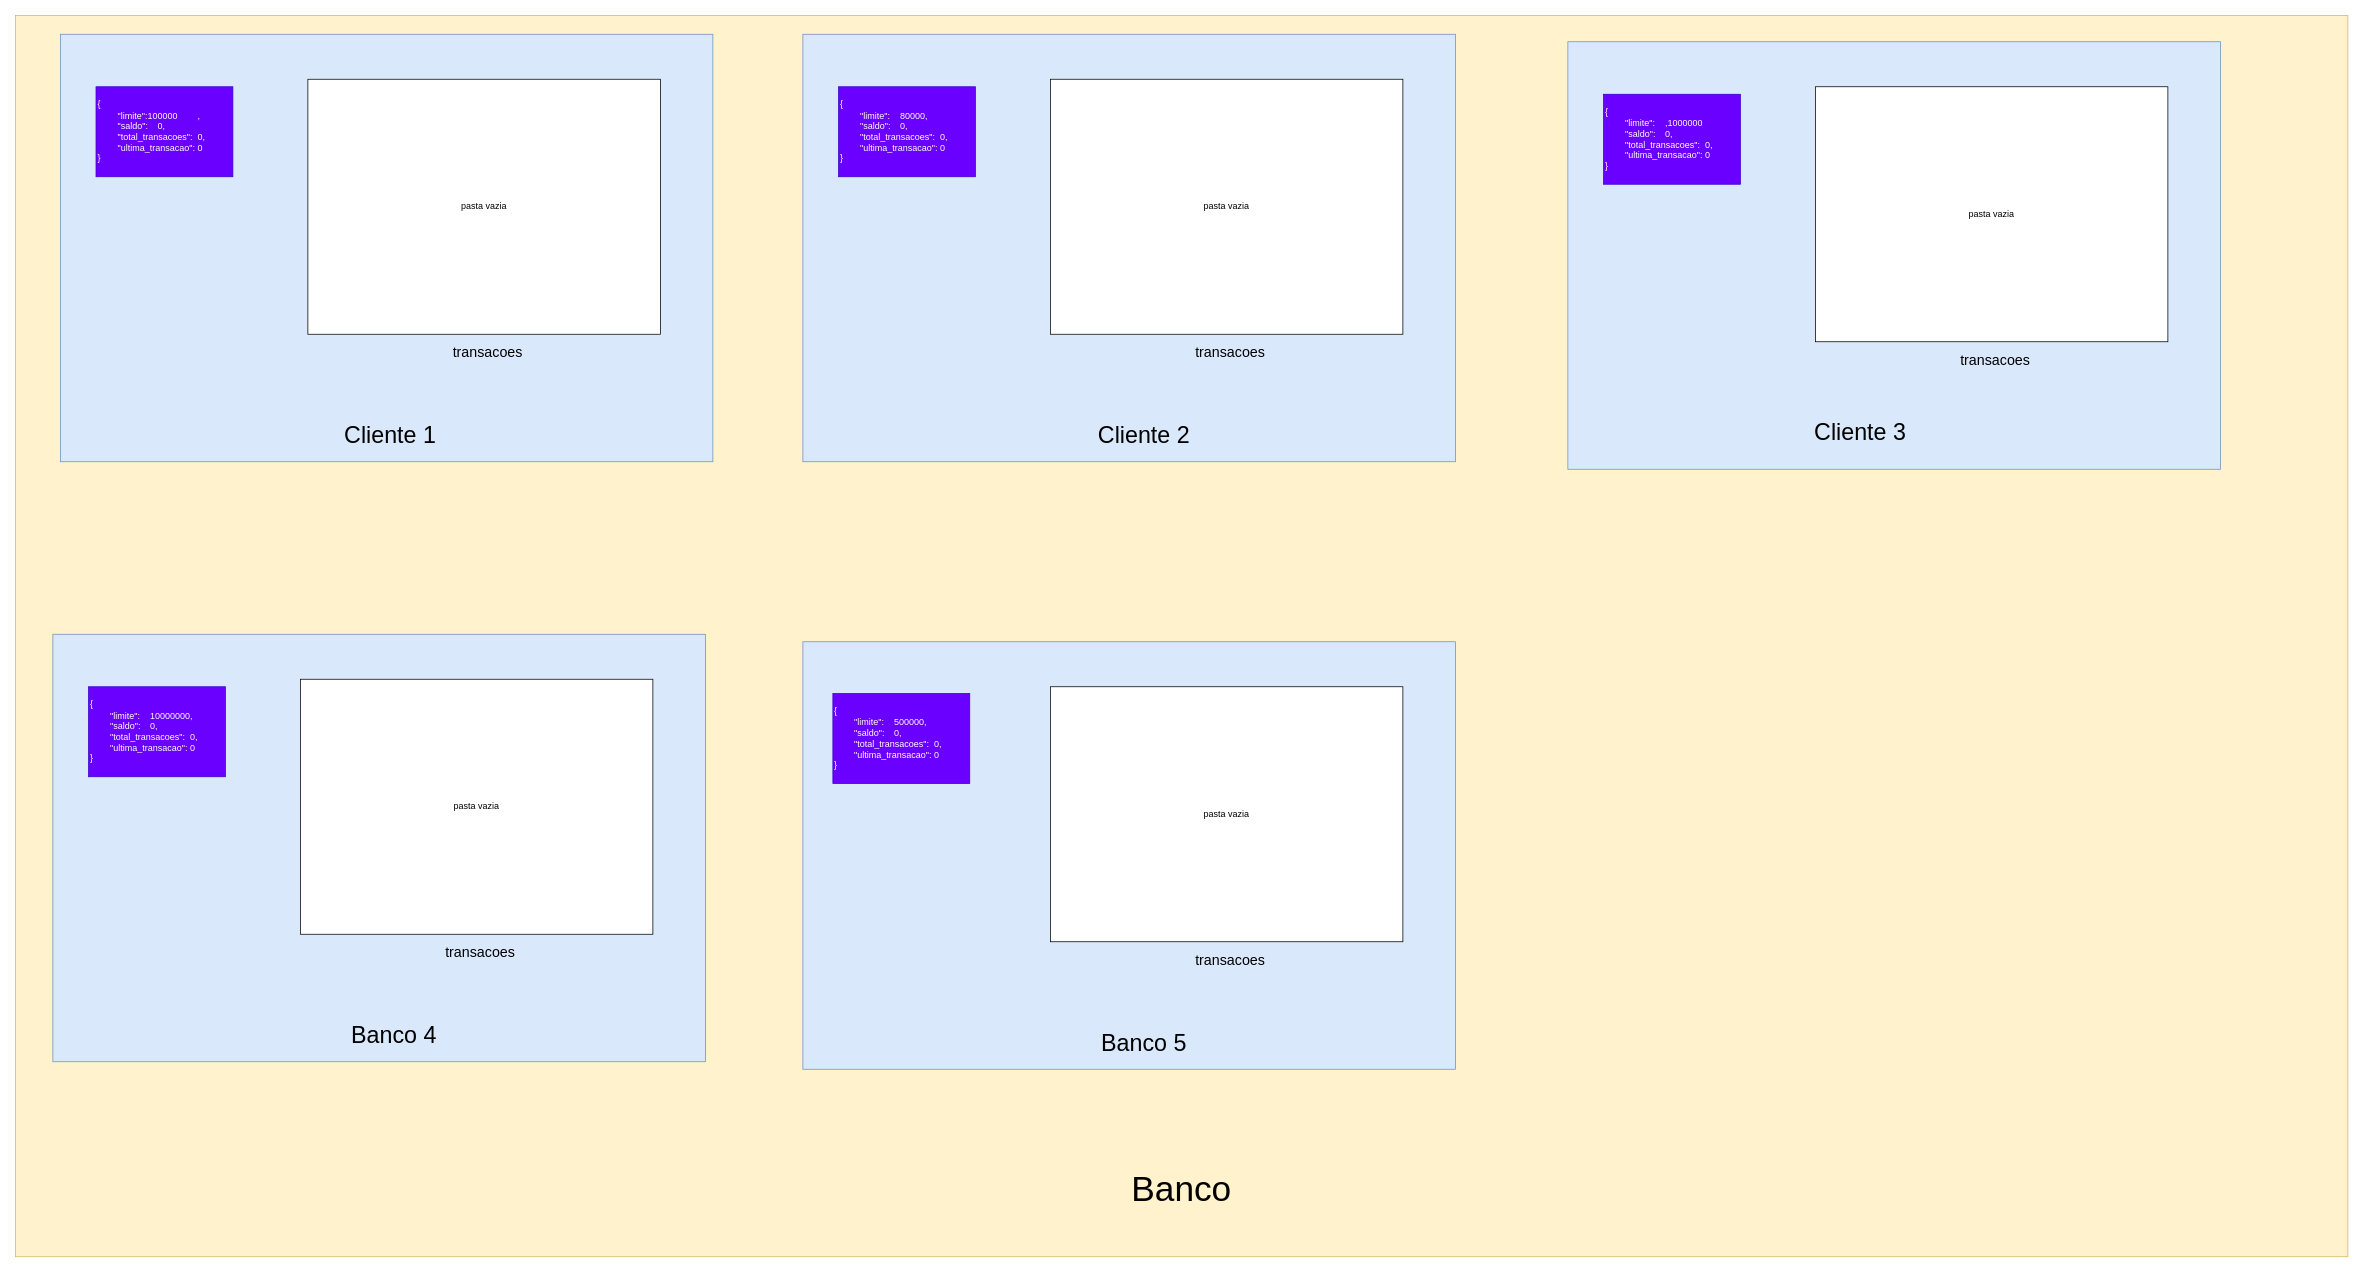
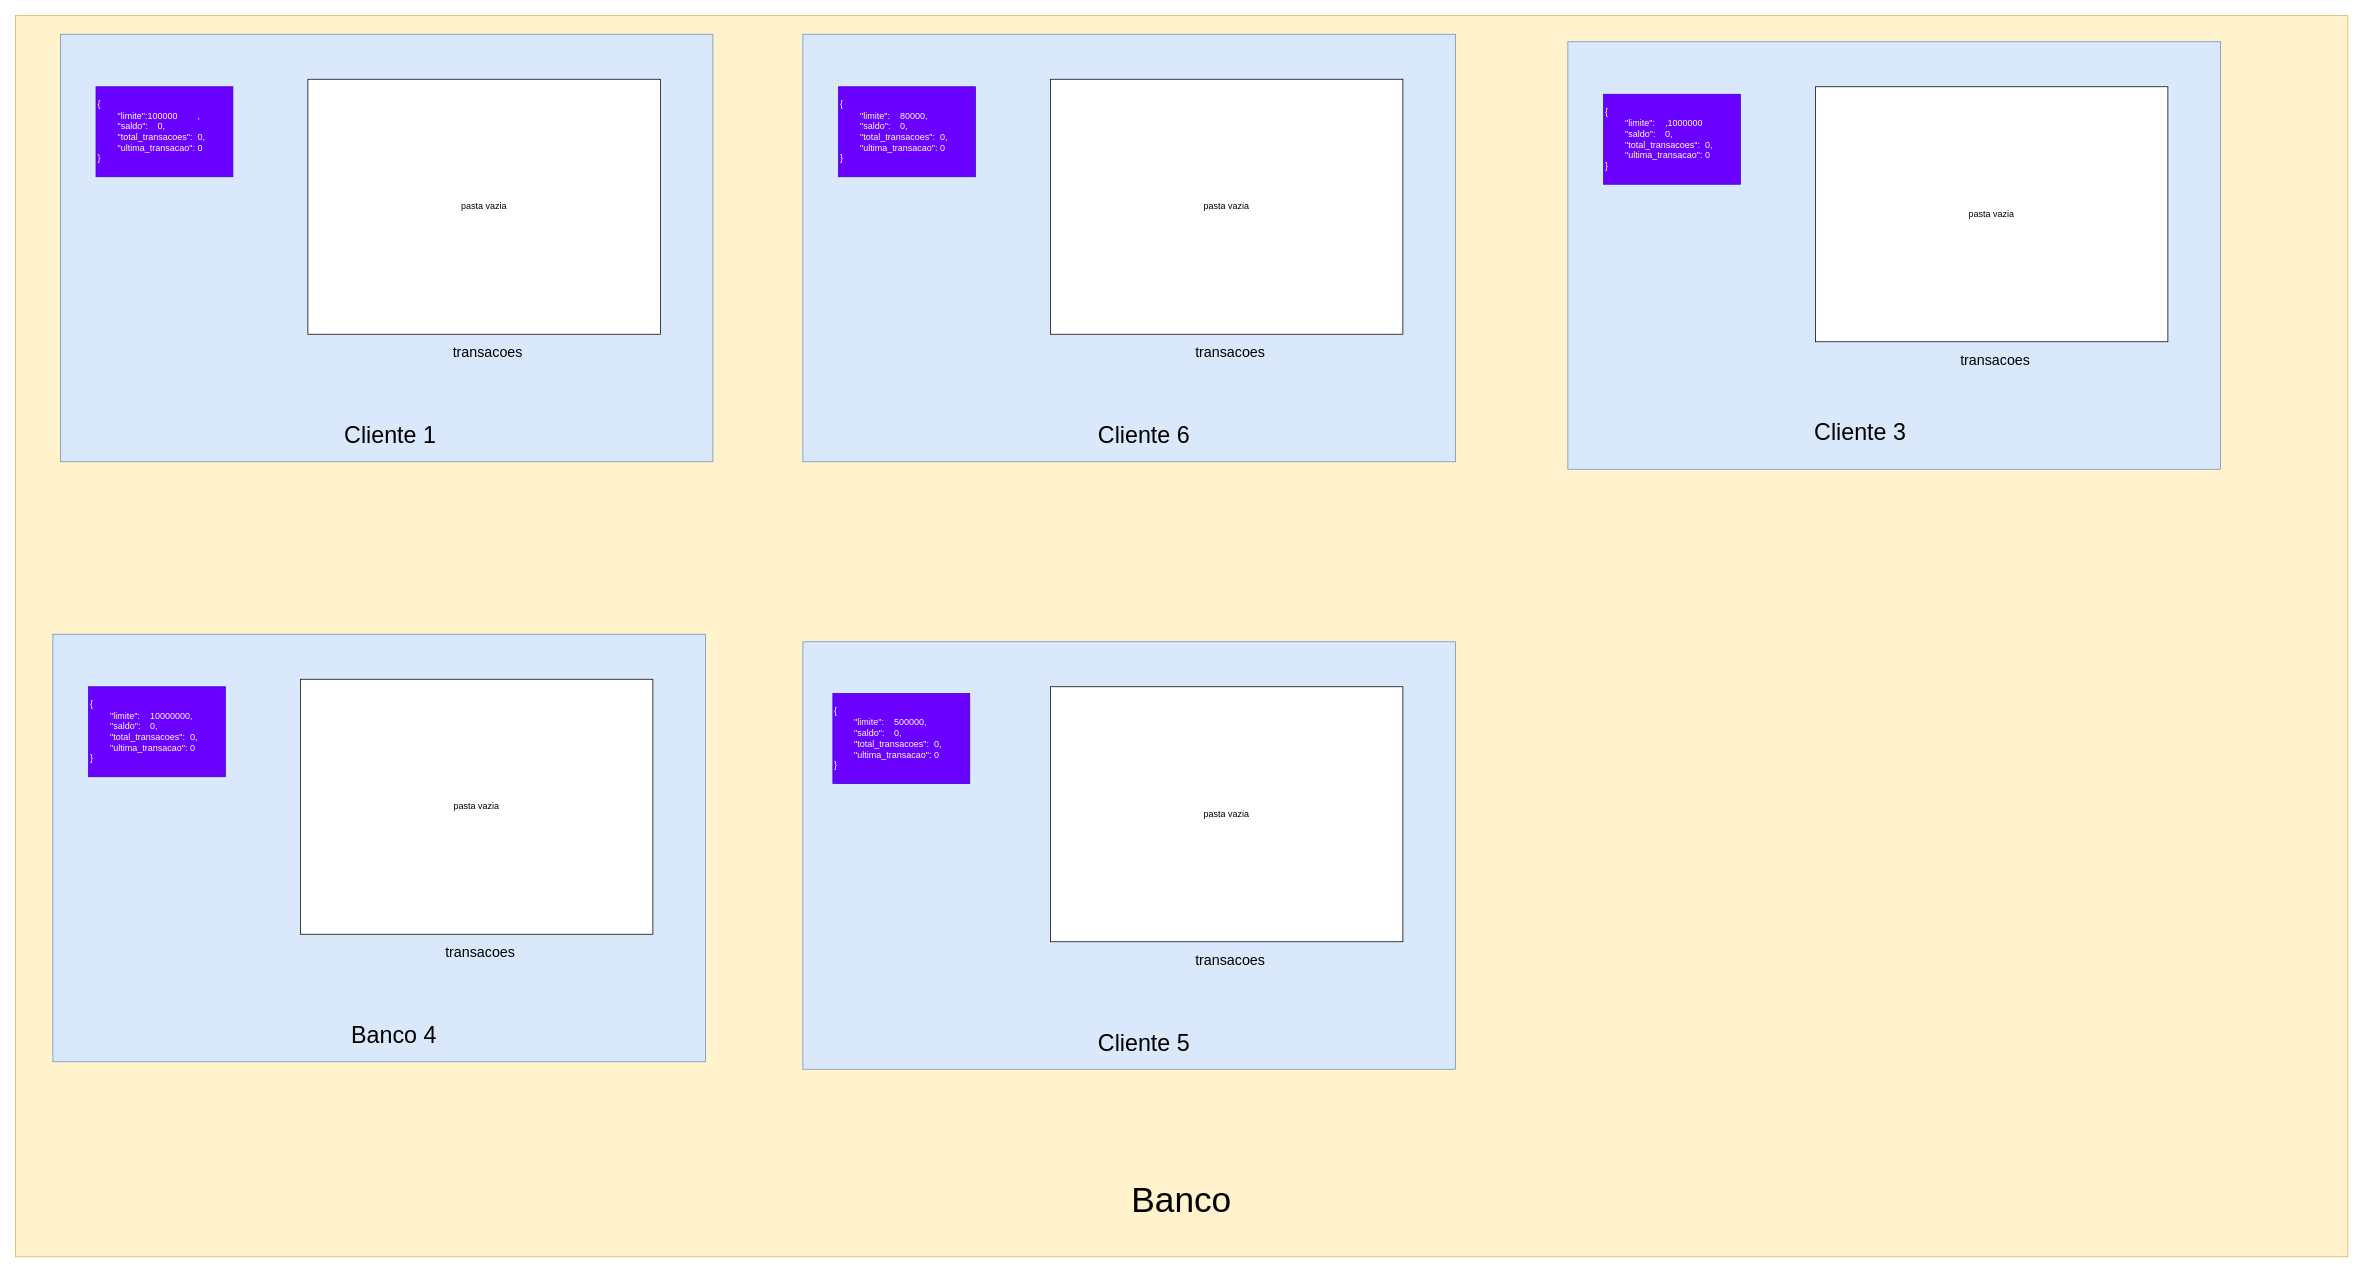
- <mxCell id="10" value="&lt;font style=&quot;font-size: 31px;&quot;&gt;Cliente 2&lt;/font&gt;" style="text;html=1;align=center;verticalAlign=middle;whiteSpace=wrap;rounded=0;" vertex="1" parent="1"><mxGeometry x="1460" y="565" width="130" height="30" as="geometry" /></mxCell>
+ <mxCell id="10" value="&lt;font style=&quot;font-size: 31px;&quot;&gt;Cliente 6&lt;/font&gt;" style="text;html=1;align=center;verticalAlign=middle;whiteSpace=wrap;rounded=0;" vertex="1" parent="1"><mxGeometry x="1460" y="565" width="130" height="30" as="geometry" /></mxCell>
- <mxCell id="25" value="&lt;font style=&quot;font-size: 31px;&quot;&gt;Banco 5&lt;/font&gt;" style="text;html=1;align=center;verticalAlign=middle;whiteSpace=wrap;rounded=0;" vertex="1" parent="1"><mxGeometry x="1460" y="1375" width="130" height="30" as="geometry" /></mxCell>
+ <mxCell id="25" value="&lt;font style=&quot;font-size: 31px;&quot;&gt;Cliente 5&lt;/font&gt;" style="text;html=1;align=center;verticalAlign=middle;whiteSpace=wrap;rounded=0;" vertex="1" parent="1"><mxGeometry x="1460" y="1375" width="130" height="30" as="geometry" /></mxCell>
- <mxCell id="8" value="&lt;font style=&quot;font-size: 47px;&quot;&gt;Banco&lt;/font&gt;" style="text;html=1;align=center;verticalAlign=middle;whiteSpace=wrap;rounded=0;" vertex="1" parent="1"><mxGeometry x="1510" y="1570" width="130" height="30" as="geometry" /></mxCell>
+ <mxCell id="8" value="&lt;font style=&quot;font-size: 47px;&quot;&gt;Banco&lt;/font&gt;" style="text;html=1;align=center;verticalAlign=middle;whiteSpace=wrap;rounded=0;" vertex="1" parent="1"><mxGeometry x="1510" y="1585" width="130" height="30" as="geometry" /></mxCell>
